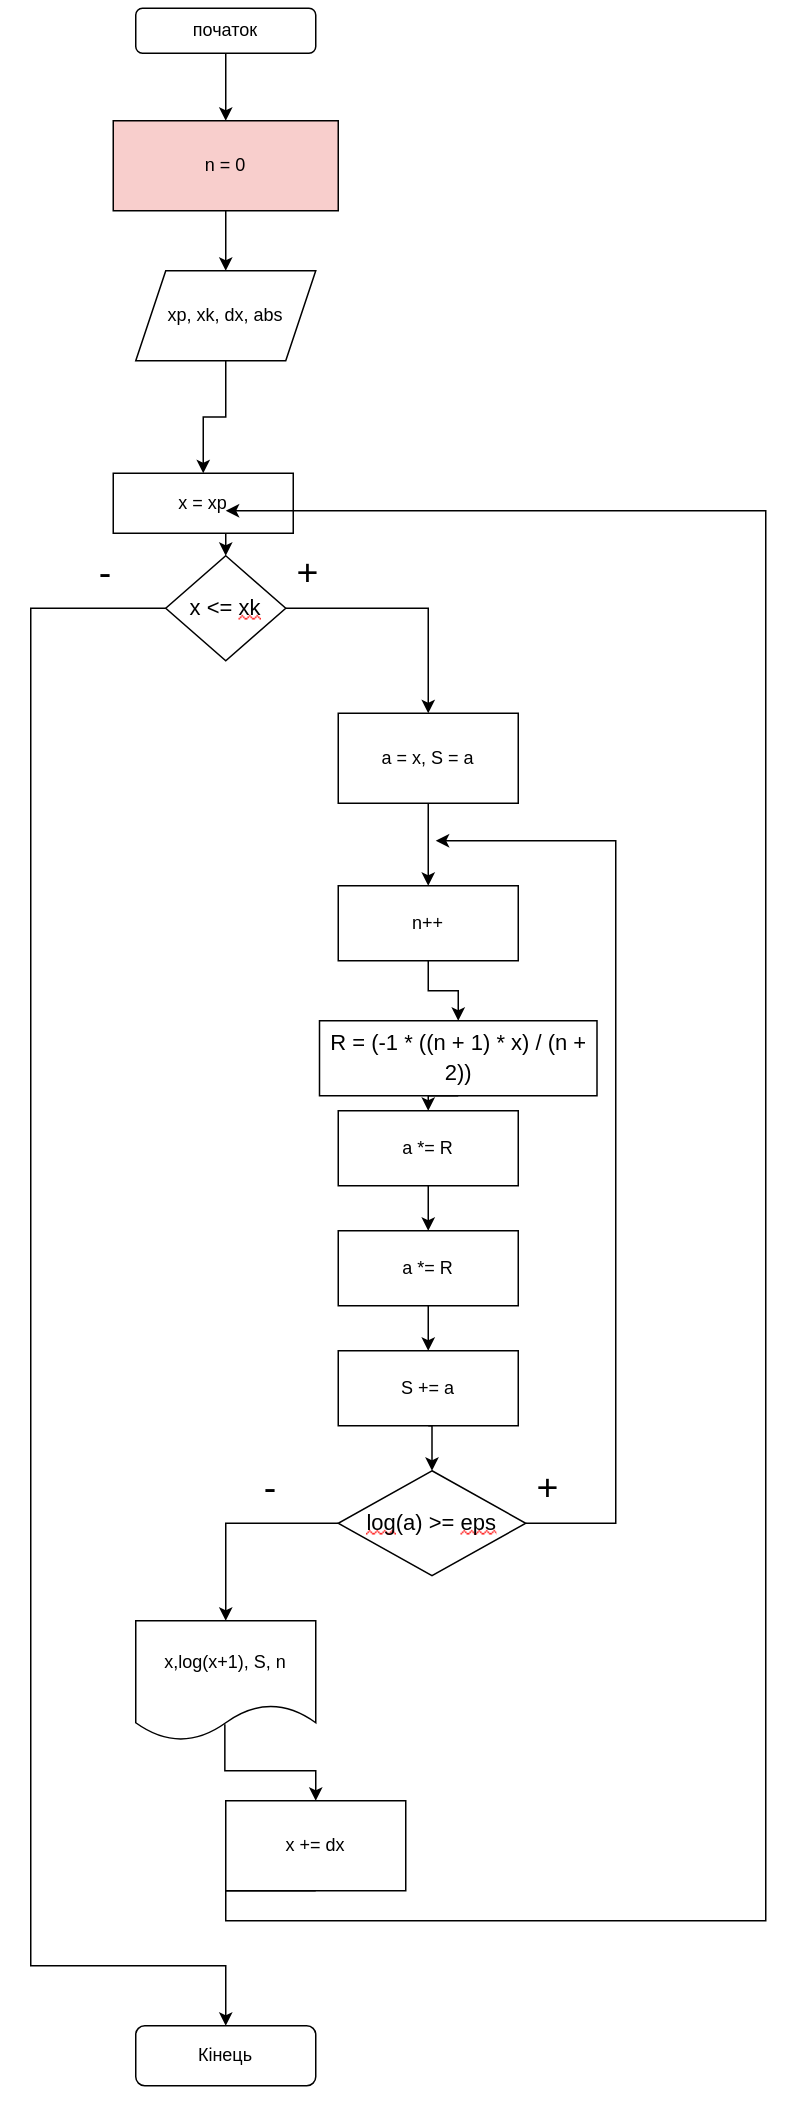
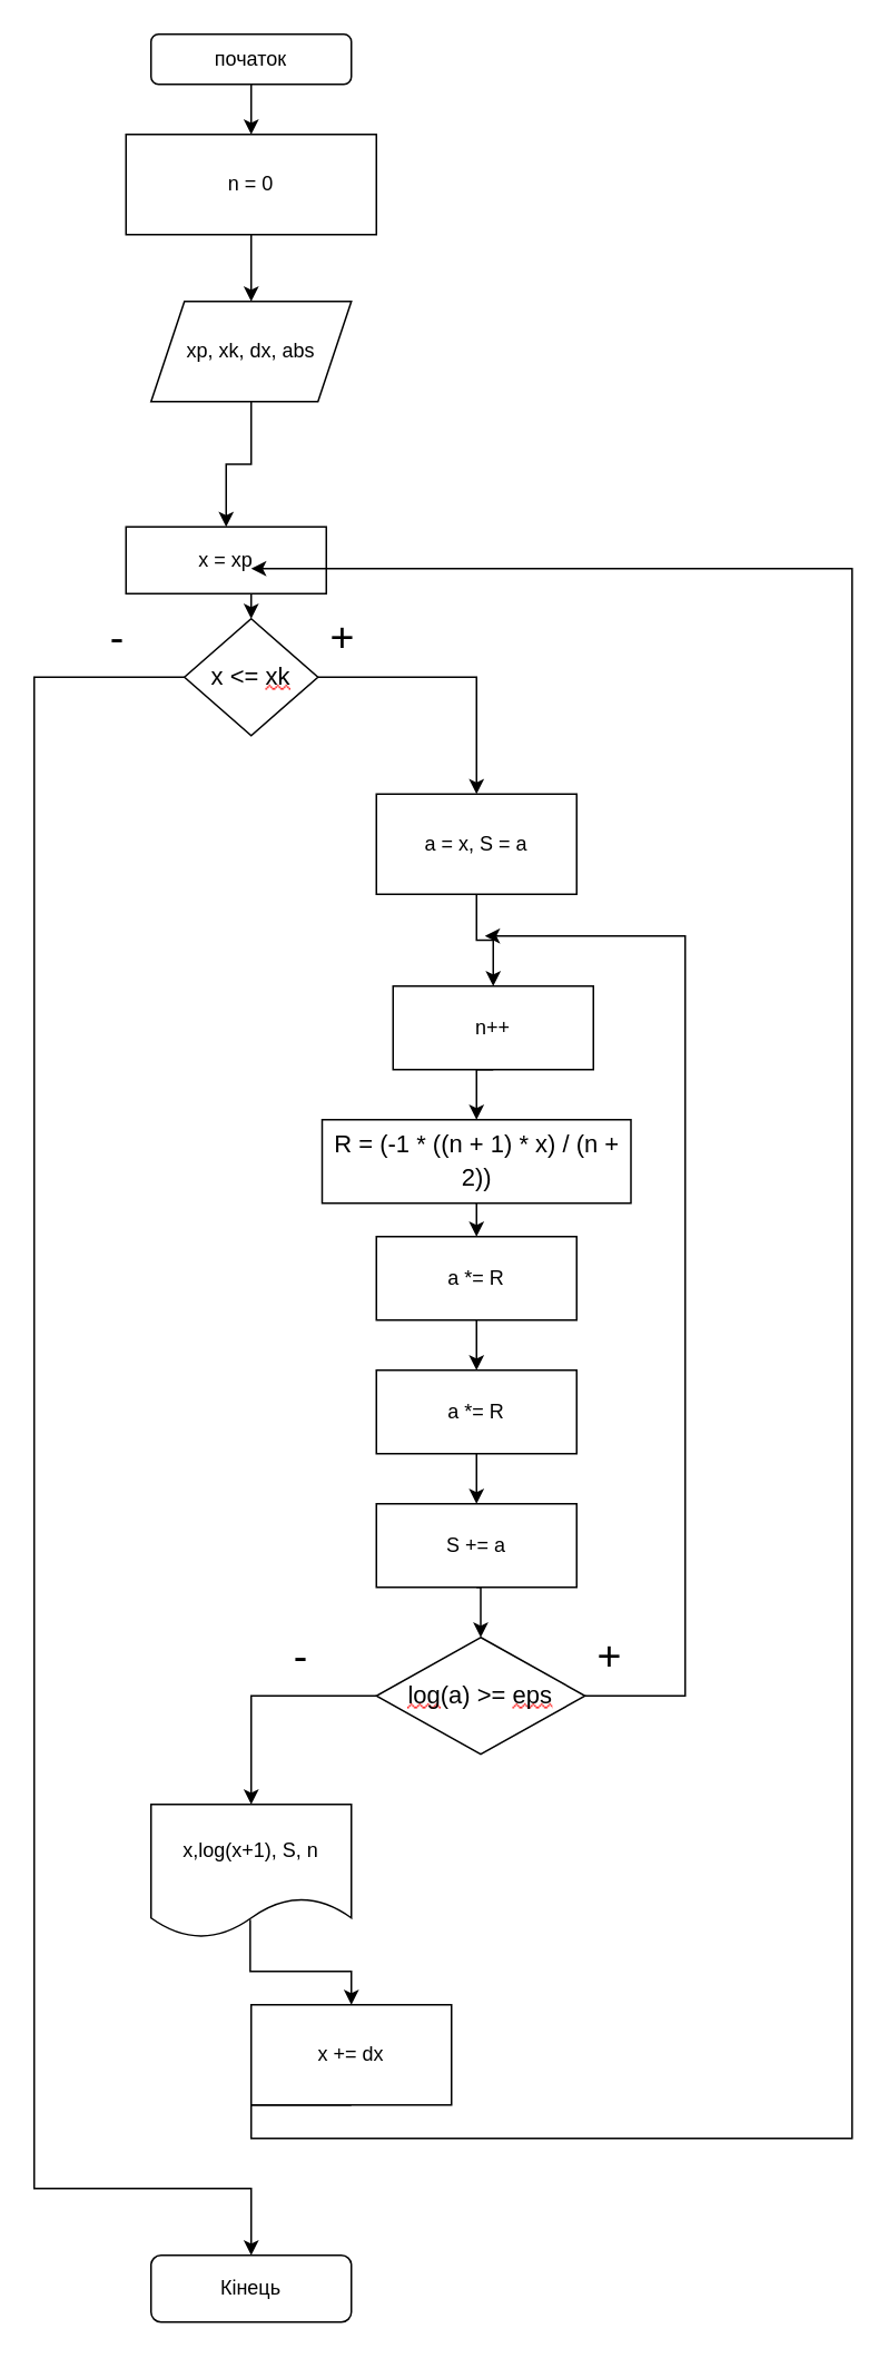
- <mxCell id="3" value="початок" style="rounded=1;whiteSpace=wrap;html=1;" vertex="1" parent="1"><mxGeometry x="90" y="5" width="120" height="30" as="geometry" /></mxCell>
+ <mxCell id="3" value="початок" style="rounded=1;whiteSpace=wrap;html=1;" vertex="1" parent="1"><mxGeometry x="90" y="20" width="120" height="30" as="geometry" /></mxCell>
- <mxCell id="5" value="n = 0" style="rounded=0;whiteSpace=wrap;html=1;fillColor=#f8cecc;" vertex="1" parent="1"><mxGeometry x="75" y="80" width="150" height="60" as="geometry" /></mxCell>
+ <mxCell id="5" value="n = 0" style="rounded=0;whiteSpace=wrap;html=1;" vertex="1" parent="1"><mxGeometry x="75" y="80" width="150" height="60" as="geometry" /></mxCell>
- <mxCell id="20" value="n++" style="rounded=0;whiteSpace=wrap;html=1;" vertex="1" parent="1"><mxGeometry x="225" y="590" width="120" height="50" as="geometry" /></mxCell>
+ <mxCell id="20" value="n++" style="rounded=0;whiteSpace=wrap;html=1;" vertex="1" parent="1"><mxGeometry x="235" y="590" width="120" height="50" as="geometry" /></mxCell>
- <mxCell id="22" value="&lt;span class=&quot;TabRun IPSelectionBlob BlobObject DragDrop SCXW114481486 BCX0&quot; style=&quot;margin: 0px ; padding: 0px ; display: inline-block ; position: relative ; font-size: 11pt ; font-family: &amp;#34;calibri&amp;#34; , sans-serif ; color: rgb(0 , 0 , 0) ; text-align: left ; background-color: rgb(255 , 255 , 255) ; width: 0px&quot;&gt;&lt;span class=&quot;TabChar SCXW114481486 BCX0&quot; style=&quot;margin: 0px ; padding: 0px ; display: inline-block&quot;&gt;&#09;&lt;/span&gt;&lt;span class=&quot;TabLeaderChars SCXW114481486 BCX0&quot; style=&quot;margin: 0px ; padding: 0px ; display: inline-block ; position: absolute ; top: 0px ; left: 0px&quot;&gt;&lt;/span&gt;&lt;/span&gt;&lt;span lang=&quot;UK-UA&quot; class=&quot;TextRun EmptyTextRun SCXW114481486 BCX0&quot; style=&quot;margin: 0px ; padding: 0px ; color: rgb(0 , 0 , 0) ; text-align: left ; background-color: rgb(255 , 255 , 255) ; font-size: 11pt ; line-height: 19.425px ; font-family: &amp;#34;calibri&amp;#34; , &amp;#34;calibri_embeddedfont&amp;#34; , &amp;#34;calibri_msfontservice&amp;#34; , sans-serif&quot;&gt;&lt;/span&gt;&lt;span class=&quot;TabRun IPSelectionBlob BlobObject DragDrop SCXW114481486 BCX0&quot; style=&quot;margin: 0px ; padding: 0px ; display: inline-block ; position: relative ; font-size: 11pt ; font-family: &amp;#34;calibri&amp;#34; , sans-serif ; color: rgb(0 , 0 , 0) ; text-align: left ; background-color: rgb(255 , 255 , 255) ; width: 0px&quot;&gt;&lt;span class=&quot;TabChar SCXW114481486 BCX0&quot; style=&quot;margin: 0px ; padding: 0px ; display: inline-block&quot;&gt;&#09;&lt;/span&gt;&lt;span class=&quot;TabLeaderChars SCXW114481486 BCX0&quot; style=&quot;margin: 0px ; padding: 0px ; display: inline-block ; position: absolute ; top: 0px ; left: 0px&quot;&gt;&lt;/span&gt;&lt;/span&gt;&lt;span lang=&quot;UK-UA&quot; class=&quot;TextRun EmptyTextRun SCXW114481486 BCX0&quot; style=&quot;margin: 0px ; padding: 0px ; color: rgb(0 , 0 , 0) ; text-align: left ; background-color: rgb(255 , 255 , 255) ; font-size: 11pt ; line-height: 19.425px ; font-family: &amp;#34;calibri&amp;#34; , &amp;#34;calibri_embeddedfont&amp;#34; , &amp;#34;calibri_msfontservice&amp;#34; , sans-serif&quot;&gt;&lt;/span&gt;&lt;span class=&quot;TabRun IPSelectionBlob BlobObject DragDrop SCXW114481486 BCX0&quot; style=&quot;margin: 0px ; padding: 0px ; display: inline-block ; position: relative ; font-size: 11pt ; font-family: &amp;#34;calibri&amp;#34; , sans-serif ; color: rgb(0 , 0 , 0) ; text-align: left ; background-color: rgb(255 , 255 , 255) ; width: 0px&quot;&gt;&lt;span class=&quot;TabChar SCXW114481486 BCX0&quot; style=&quot;margin: 0px ; padding: 0px ; display: inline-block&quot;&gt;&#09;&lt;/span&gt;&lt;span class=&quot;TabLeaderChars SCXW114481486 BCX0&quot; style=&quot;margin: 0px ; padding: 0px ; display: inline-block ; position: absolute ; top: 0px ; left: 0px&quot;&gt;&lt;/span&gt;&lt;/span&gt;&lt;span lang=&quot;UK-UA&quot; class=&quot;TextRun SCXW114481486 BCX0&quot; style=&quot;margin: 0px ; padding: 0px ; color: rgb(0 , 0 , 0) ; text-align: left ; background-color: rgb(255 , 255 , 255) ; font-size: 11pt ; line-height: 19.425px ; font-family: &amp;#34;calibri&amp;#34; , &amp;#34;calibri_embeddedfont&amp;#34; , &amp;#34;calibri_msfontservice&amp;#34; , sans-serif&quot;&gt;&lt;span class=&quot;NormalTextRun SCXW114481486 BCX0&quot; style=&quot;margin: 0px ; padding: 0px&quot;&gt;R = (-1 * ((n + 1) * x) / (n + 2))&lt;/span&gt;&lt;/span&gt;" style="rounded=0;whiteSpace=wrap;html=1;" vertex="1" parent="1"><mxGeometry x="212.5" y="680" width="185" height="50" as="geometry" /></mxCell>
+ <mxCell id="22" value="&lt;span class=&quot;TabRun IPSelectionBlob BlobObject DragDrop SCXW114481486 BCX0&quot; style=&quot;margin: 0px ; padding: 0px ; display: inline-block ; position: relative ; font-size: 11pt ; font-family: &amp;#34;calibri&amp;#34; , sans-serif ; color: rgb(0 , 0 , 0) ; text-align: left ; background-color: rgb(255 , 255 , 255) ; width: 0px&quot;&gt;&lt;span class=&quot;TabChar SCXW114481486 BCX0&quot; style=&quot;margin: 0px ; padding: 0px ; display: inline-block&quot;&gt;&#09;&lt;/span&gt;&lt;span class=&quot;TabLeaderChars SCXW114481486 BCX0&quot; style=&quot;margin: 0px ; padding: 0px ; display: inline-block ; position: absolute ; top: 0px ; left: 0px&quot;&gt;&lt;/span&gt;&lt;/span&gt;&lt;span lang=&quot;UK-UA&quot; class=&quot;TextRun EmptyTextRun SCXW114481486 BCX0&quot; style=&quot;margin: 0px ; padding: 0px ; color: rgb(0 , 0 , 0) ; text-align: left ; background-color: rgb(255 , 255 , 255) ; font-size: 11pt ; line-height: 19.425px ; font-family: &amp;#34;calibri&amp;#34; , &amp;#34;calibri_embeddedfont&amp;#34; , &amp;#34;calibri_msfontservice&amp;#34; , sans-serif&quot;&gt;&lt;/span&gt;&lt;span class=&quot;TabRun IPSelectionBlob BlobObject DragDrop SCXW114481486 BCX0&quot; style=&quot;margin: 0px ; padding: 0px ; display: inline-block ; position: relative ; font-size: 11pt ; font-family: &amp;#34;calibri&amp;#34; , sans-serif ; color: rgb(0 , 0 , 0) ; text-align: left ; background-color: rgb(255 , 255 , 255) ; width: 0px&quot;&gt;&lt;span class=&quot;TabChar SCXW114481486 BCX0&quot; style=&quot;margin: 0px ; padding: 0px ; display: inline-block&quot;&gt;&#09;&lt;/span&gt;&lt;span class=&quot;TabLeaderChars SCXW114481486 BCX0&quot; style=&quot;margin: 0px ; padding: 0px ; display: inline-block ; position: absolute ; top: 0px ; left: 0px&quot;&gt;&lt;/span&gt;&lt;/span&gt;&lt;span lang=&quot;UK-UA&quot; class=&quot;TextRun EmptyTextRun SCXW114481486 BCX0&quot; style=&quot;margin: 0px ; padding: 0px ; color: rgb(0 , 0 , 0) ; text-align: left ; background-color: rgb(255 , 255 , 255) ; font-size: 11pt ; line-height: 19.425px ; font-family: &amp;#34;calibri&amp;#34; , &amp;#34;calibri_embeddedfont&amp;#34; , &amp;#34;calibri_msfontservice&amp;#34; , sans-serif&quot;&gt;&lt;/span&gt;&lt;span class=&quot;TabRun IPSelectionBlob BlobObject DragDrop SCXW114481486 BCX0&quot; style=&quot;margin: 0px ; padding: 0px ; display: inline-block ; position: relative ; font-size: 11pt ; font-family: &amp;#34;calibri&amp;#34; , sans-serif ; color: rgb(0 , 0 , 0) ; text-align: left ; background-color: rgb(255 , 255 , 255) ; width: 0px&quot;&gt;&lt;span class=&quot;TabChar SCXW114481486 BCX0&quot; style=&quot;margin: 0px ; padding: 0px ; display: inline-block&quot;&gt;&#09;&lt;/span&gt;&lt;span class=&quot;TabLeaderChars SCXW114481486 BCX0&quot; style=&quot;margin: 0px ; padding: 0px ; display: inline-block ; position: absolute ; top: 0px ; left: 0px&quot;&gt;&lt;/span&gt;&lt;/span&gt;&lt;span lang=&quot;UK-UA&quot; class=&quot;TextRun SCXW114481486 BCX0&quot; style=&quot;margin: 0px ; padding: 0px ; color: rgb(0 , 0 , 0) ; text-align: left ; background-color: rgb(255 , 255 , 255) ; font-size: 11pt ; line-height: 19.425px ; font-family: &amp;#34;calibri&amp;#34; , &amp;#34;calibri_embeddedfont&amp;#34; , &amp;#34;calibri_msfontservice&amp;#34; , sans-serif&quot;&gt;&lt;span class=&quot;NormalTextRun SCXW114481486 BCX0&quot; style=&quot;margin: 0px ; padding: 0px&quot;&gt;R = (-1 * ((n + 1) * x) / (n + 2))&lt;/span&gt;&lt;/span&gt;" style="rounded=0;whiteSpace=wrap;html=1;" vertex="1" parent="1"><mxGeometry x="192.5" y="670" width="185" height="50" as="geometry" /></mxCell>
